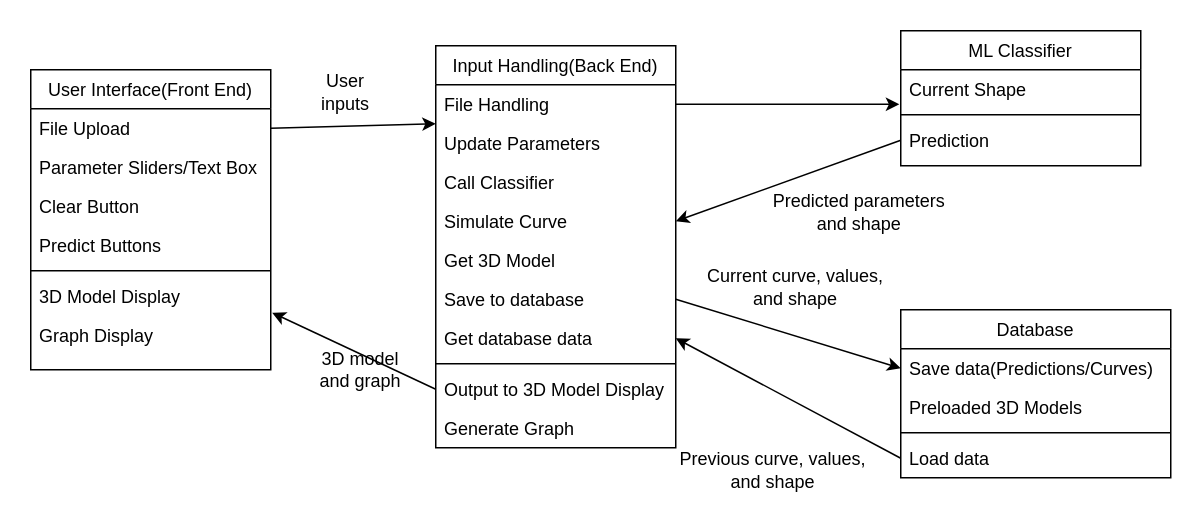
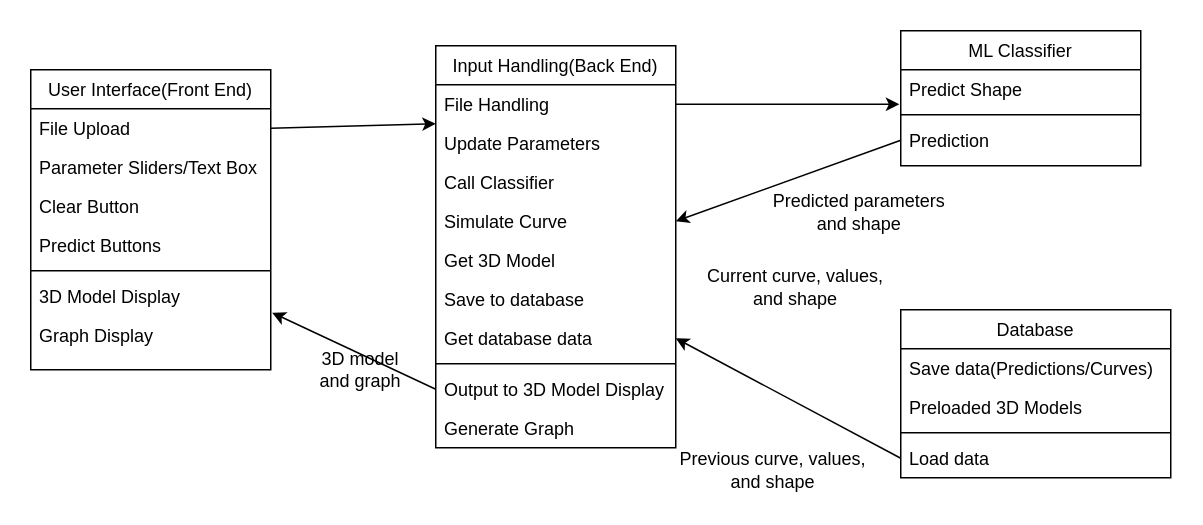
- <mxCell id="22" value="Current Shape" style="text;align=left;verticalAlign=top;spacingLeft=4;spacingRight=4;overflow=hidden;rotatable=0;points=[[0,0.5],[1,0.5]];portConstraint=eastwest;" vertex="1" parent="21"><mxGeometry y="26" width="160" height="26" as="geometry" /></mxCell>
+ <mxCell id="22" value="Predict Shape" style="text;align=left;verticalAlign=top;spacingLeft=4;spacingRight=4;overflow=hidden;rotatable=0;points=[[0,0.5],[1,0.5]];portConstraint=eastwest;" vertex="1" parent="21"><mxGeometry y="26" width="160" height="26" as="geometry" /></mxCell>
- <mxCell id="31" value="User inputs" style="text;html=1;align=center;verticalAlign=middle;whiteSpace=wrap;rounded=0;" vertex="1" parent="1"><mxGeometry x="200" y="46" width="60" height="30" as="geometry" /></mxCell>
- <mxCell id="37" value="" style="endArrow=classic;html=1;rounded=0;exitX=1;exitY=0.5;exitDx=0;exitDy=0;entryX=0;entryY=0.5;entryDx=0;entryDy=0;" edge="1" parent="1" source="16" target="26"><mxGeometry width="50" height="50" relative="1" as="geometry"><mxPoint x="350" y="336" as="sourcePoint" /><mxPoint x="600" y="173" as="targetPoint" /></mxGeometry></mxCell>
